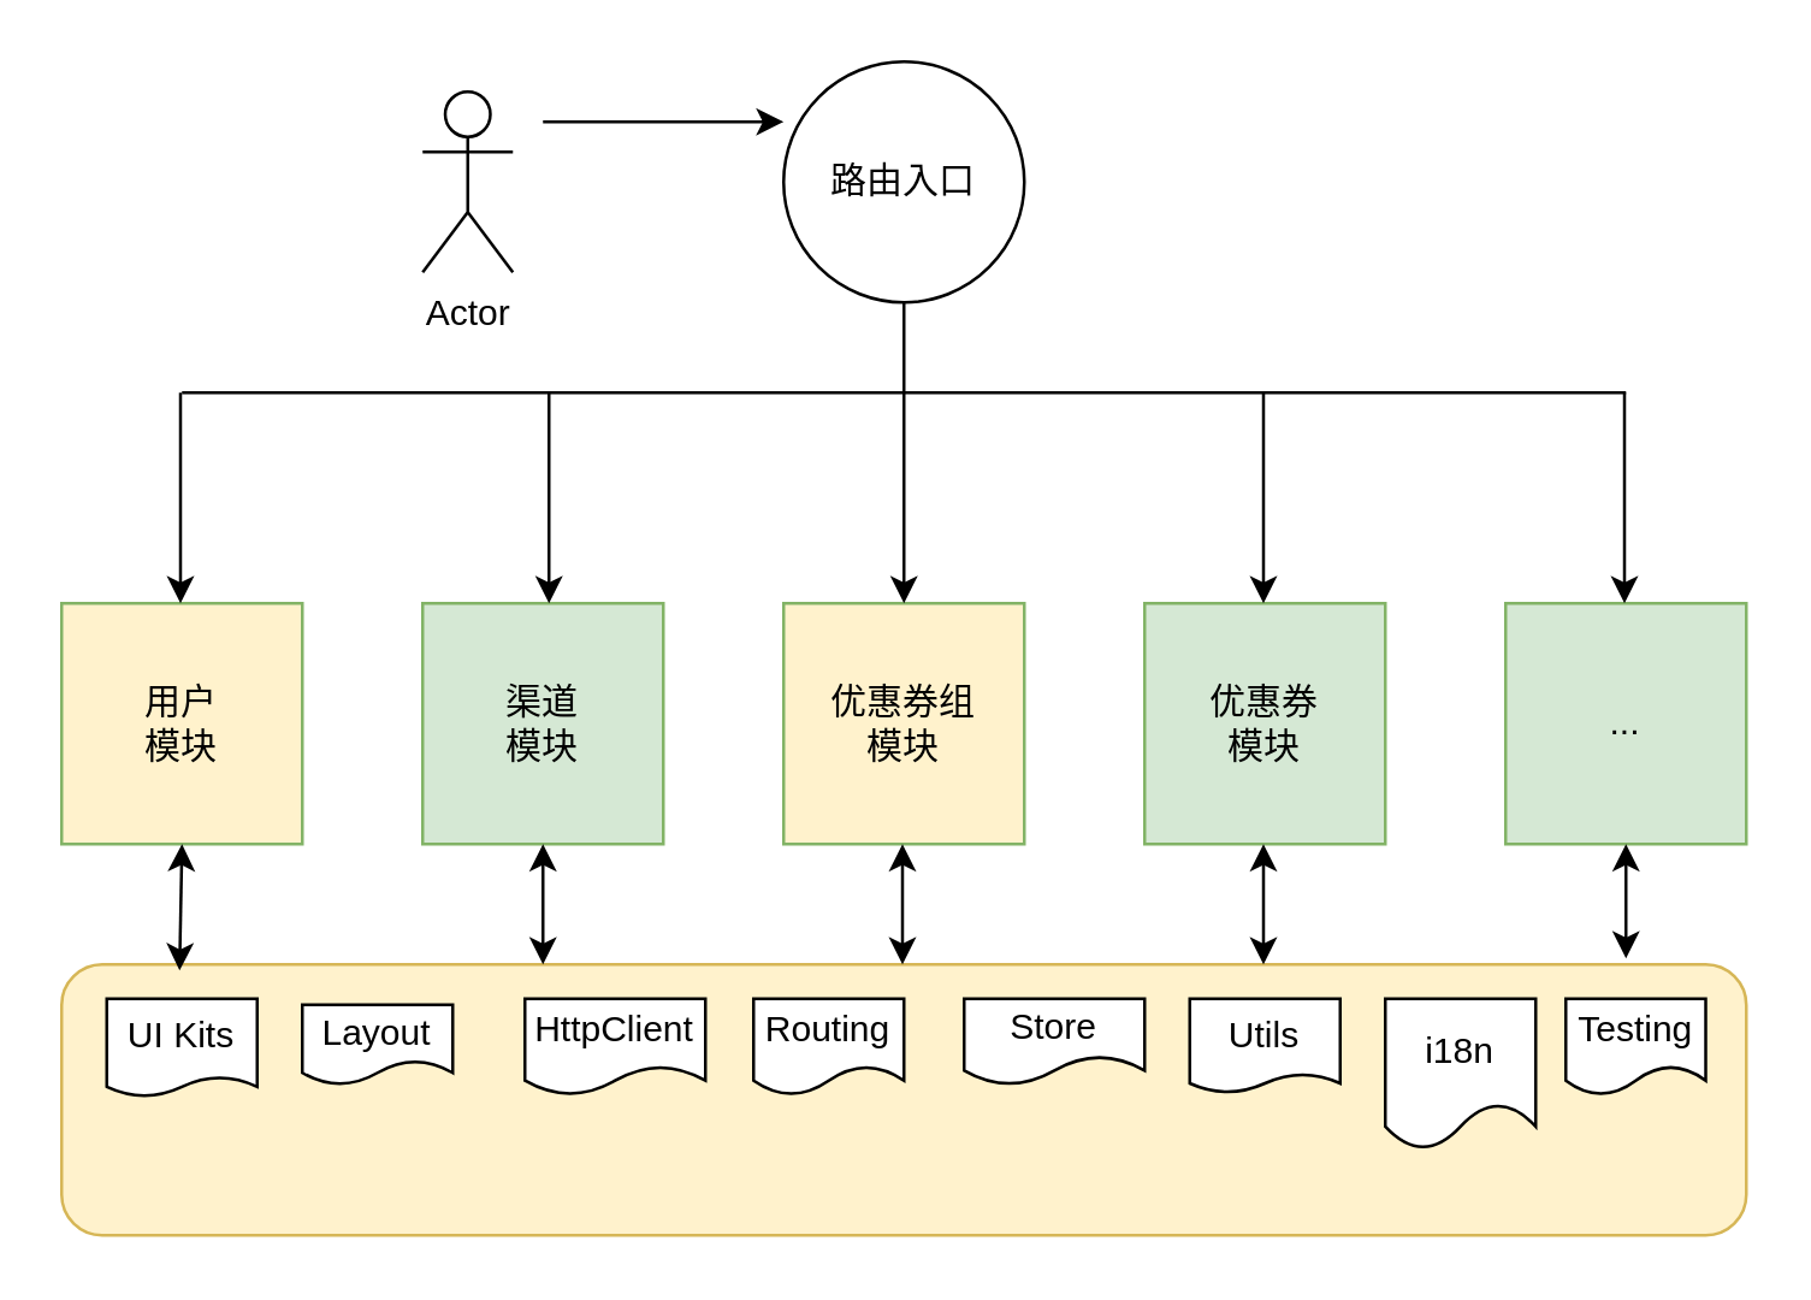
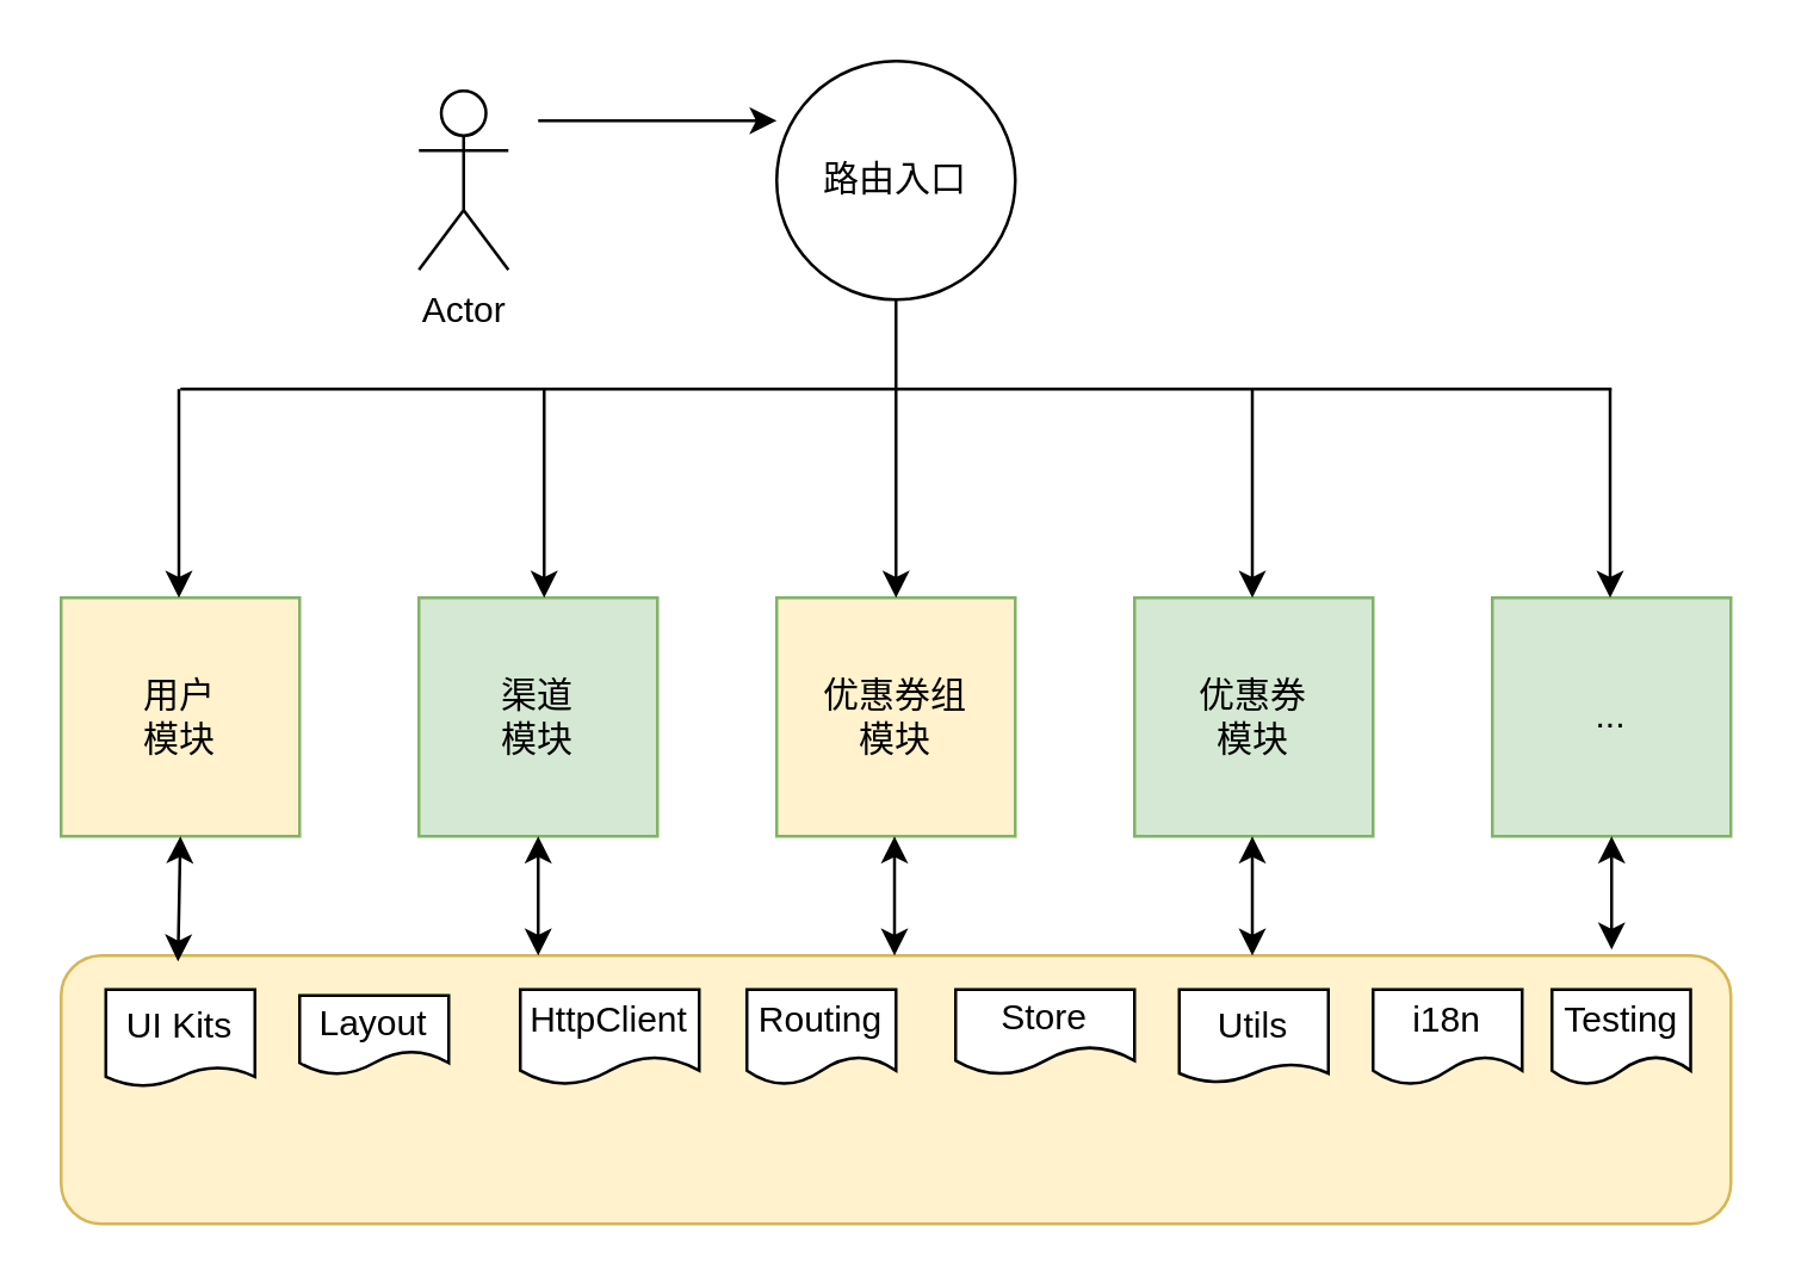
- <mxCell id="28" value="i18n" style="shape=document;whiteSpace=wrap;html=1;boundedLbl=1;" vertex="1" parent="1"><mxGeometry x="460" y="331.38" width="50" height="50" as="geometry" /></mxCell>
+ <mxCell id="28" value="i18n" style="shape=document;whiteSpace=wrap;html=1;boundedLbl=1;" vertex="1" parent="1"><mxGeometry x="460" y="331.38" width="50" height="32" as="geometry" /></mxCell>
